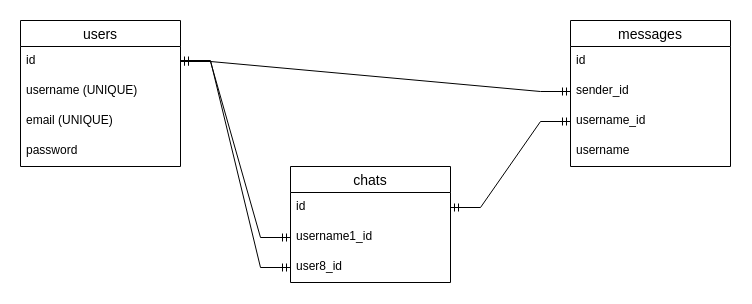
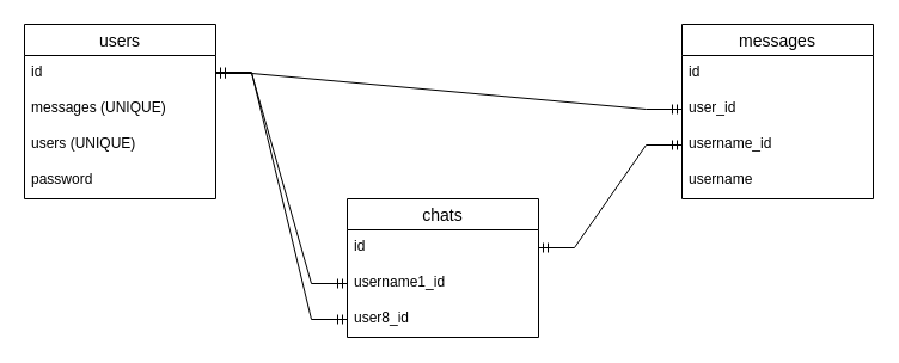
- <mxCell id="4" value="username (UNIQUE)" style="text;strokeColor=none;fillColor=none;spacingLeft=4;spacingRight=4;overflow=hidden;rotatable=0;points=[[0,0.5],[1,0.5]];portConstraint=eastwest;fontSize=12;whiteSpace=wrap;html=1;" vertex="1" parent="2"><mxGeometry y="56" width="160" height="30" as="geometry" /></mxCell>
+ <mxCell id="4" value="messages (UNIQUE)" style="text;strokeColor=none;fillColor=none;spacingLeft=4;spacingRight=4;overflow=hidden;rotatable=0;points=[[0,0.5],[1,0.5]];portConstraint=eastwest;fontSize=12;whiteSpace=wrap;html=1;" vertex="1" parent="2"><mxGeometry y="56" width="160" height="30" as="geometry" /></mxCell>
- <mxCell id="9" value="sender_id" style="text;strokeColor=none;fillColor=none;spacingLeft=4;spacingRight=4;overflow=hidden;rotatable=0;points=[[0,0.5],[1,0.5]];portConstraint=eastwest;fontSize=12;whiteSpace=wrap;html=1;" vertex="1" parent="7"><mxGeometry y="56" width="160" height="30" as="geometry" /></mxCell>
+ <mxCell id="9" value="user_id" style="text;strokeColor=none;fillColor=none;spacingLeft=4;spacingRight=4;overflow=hidden;rotatable=0;points=[[0,0.5],[1,0.5]];portConstraint=eastwest;fontSize=12;whiteSpace=wrap;html=1;" vertex="1" parent="7"><mxGeometry y="56" width="160" height="30" as="geometry" /></mxCell>
- <mxCell id="5" value="email (UNIQUE)" style="text;strokeColor=none;fillColor=none;spacingLeft=4;spacingRight=4;overflow=hidden;rotatable=0;points=[[0,0.5],[1,0.5]];portConstraint=eastwest;fontSize=12;whiteSpace=wrap;html=1;" vertex="1" parent="2"><mxGeometry y="86" width="160" height="30" as="geometry" /></mxCell>
+ <mxCell id="5" value="users (UNIQUE)" style="text;strokeColor=none;fillColor=none;spacingLeft=4;spacingRight=4;overflow=hidden;rotatable=0;points=[[0,0.5],[1,0.5]];portConstraint=eastwest;fontSize=12;whiteSpace=wrap;html=1;" vertex="1" parent="2"><mxGeometry y="86" width="160" height="30" as="geometry" /></mxCell>
